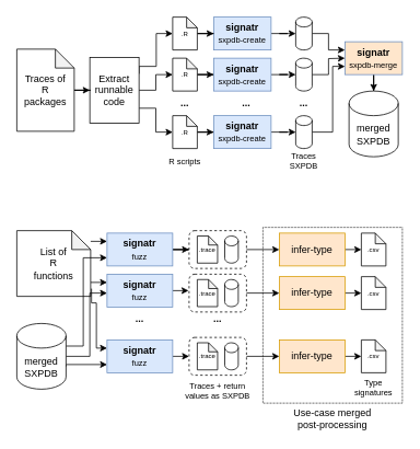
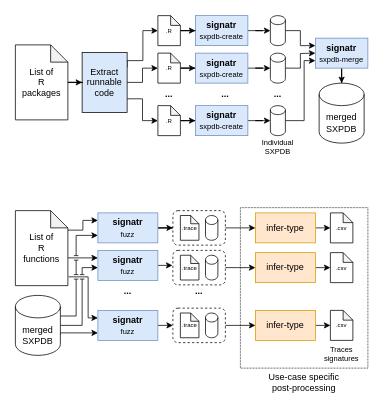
- <mxCell id="10" value="&lt;b&gt;signatr&lt;/b&gt;&lt;br&gt;&lt;font style=&quot;font-size: 10px;&quot;&gt;sxpdb-merge&lt;/font&gt;" style="whiteSpace=wrap;html=1;fillColor=#ffe6cc;strokeColor=#6c8ebf;" parent="1" vertex="1"><mxGeometry x="420" y="50" width="70" height="40" as="geometry" /></mxCell>
+ <mxCell id="10" value="&lt;b&gt;signatr&lt;/b&gt;&lt;br&gt;&lt;font style=&quot;font-size: 10px;&quot;&gt;sxpdb-merge&lt;/font&gt;" style="whiteSpace=wrap;html=1;fillColor=#dae8fc;strokeColor=#6c8ebf;" parent="1" vertex="1"><mxGeometry x="420" y="50" width="70" height="40" as="geometry" /></mxCell>
- <mxCell id="25" value="&lt;font style=&quot;font-size: 12px;&quot;&gt;Traces of &lt;br&gt;R&lt;br&gt;packages&lt;br&gt;&lt;/font&gt;" style="shape=note;whiteSpace=wrap;html=1;backgroundOutline=1;darkOpacity=0.05;fontSize=8;size=23;" parent="1" vertex="1"><mxGeometry x="20" y="59" width="70" height="100" as="geometry" /></mxCell>
+ <mxCell id="25" value="&lt;font style=&quot;font-size: 12px;&quot;&gt;List of &lt;br&gt;R&lt;br&gt;packages&lt;br&gt;&lt;/font&gt;" style="shape=note;whiteSpace=wrap;html=1;backgroundOutline=1;darkOpacity=0.05;fontSize=8;size=23;" parent="1" vertex="1"><mxGeometry x="20" y="59" width="70" height="100" as="geometry" /></mxCell>
- <mxCell id="6" value="Extract &lt;br&gt;runnable &lt;br&gt;code" style="whiteSpace=wrap;html=1;" parent="1" vertex="1"><mxGeometry x="109" y="69" width="60" height="80" as="geometry" /></mxCell>
+ <mxCell id="6" value="Extract &lt;br&gt;runnable &lt;br&gt;code" style="whiteSpace=wrap;html=1;fillColor=#dae8fc;" parent="1" vertex="1"><mxGeometry x="109" y="69" width="60" height="80" as="geometry" /></mxCell>
- <mxCell id="69" value="R scripts" style="text;html=1;strokeColor=none;fillColor=none;align=center;verticalAlign=middle;whiteSpace=wrap;rounded=0;dashed=1;dashPattern=1 1;fontSize=10;" parent="1" vertex="1"><mxGeometry x="195" y="180" width="60" height="30" as="geometry" /></mxCell>
- <mxCell id="70" value="Traces SXPDB" style="text;html=1;strokeColor=none;fillColor=none;align=center;verticalAlign=middle;whiteSpace=wrap;rounded=0;dashed=1;dashPattern=1 1;fontSize=10;" parent="1" vertex="1"><mxGeometry x="340" y="180" width="60" height="30" as="geometry" /></mxCell>
+ <mxCell id="70" value="Individual SXPDB" style="text;html=1;strokeColor=none;fillColor=none;align=center;verticalAlign=middle;whiteSpace=wrap;rounded=0;dashed=1;dashPattern=1 1;fontSize=10;" parent="1" vertex="1"><mxGeometry x="340" y="180" width="60" height="30" as="geometry" /></mxCell>
- <mxCell id="29" value="&lt;font style=&quot;font-size: 12px;&quot;&gt;List of &lt;br&gt;R&lt;br&gt;functions&lt;font style=&quot;font-size: 12px;&quot;&gt;&lt;br&gt;&lt;/font&gt;&lt;/font&gt;" style="shape=note;whiteSpace=wrap;html=1;backgroundOutline=1;darkOpacity=0.05;fontSize=8;size=23;" parent="1" vertex="1"><mxGeometry x="20" y="280" width="90" height="80" as="geometry" /></mxCell>
+ <mxCell id="29" value="&lt;font style=&quot;font-size: 12px;&quot;&gt;List of &lt;br&gt;R&lt;br&gt;functions&lt;font style=&quot;font-size: 12px;&quot;&gt;&lt;br&gt;&lt;/font&gt;&lt;/font&gt;" style="shape=note;whiteSpace=wrap;html=1;backgroundOutline=1;darkOpacity=0.05;fontSize=8;size=23;" parent="1" vertex="1"><mxGeometry x="20" y="280" width="70" height="100" as="geometry" /></mxCell>
- <mxCell id="72" value="Type&lt;br&gt;signatures" style="text;html=1;strokeColor=none;fillColor=none;align=center;verticalAlign=middle;whiteSpace=wrap;rounded=0;dashed=1;dashPattern=1 1;fontSize=10;" parent="1" vertex="1"><mxGeometry x="436" y="456" width="38" height="30" as="geometry" /></mxCell>
+ <mxCell id="72" value="Traces&lt;br&gt;signatures" style="text;html=1;strokeColor=none;fillColor=none;align=center;verticalAlign=middle;whiteSpace=wrap;rounded=0;dashed=1;dashPattern=1 1;fontSize=10;" parent="1" vertex="1"><mxGeometry x="436" y="456" width="38" height="30" as="geometry" /></mxCell>
- <mxCell id="71" value="Traces + return values as SXPDB" style="text;html=1;strokeColor=none;fillColor=none;align=center;verticalAlign=middle;whiteSpace=wrap;rounded=0;dashed=1;dashPattern=1 1;fontSize=10;" parent="1" vertex="1"><mxGeometry x="223" y="460" width="84" height="30" as="geometry" /></mxCell>
- <mxCell id="77" value="Use-case merged &lt;br&gt;post-processing" style="text;html=1;strokeColor=none;fillColor=none;align=center;verticalAlign=middle;whiteSpace=wrap;rounded=0;dashed=1;dashPattern=1 1;" vertex="1" parent="1"><mxGeometry x="320" y="494" width="170" height="30" as="geometry" /></mxCell>
+ <mxCell id="77" value="Use-case specific &lt;br&gt;post-processing" style="text;html=1;strokeColor=none;fillColor=none;align=center;verticalAlign=middle;whiteSpace=wrap;rounded=0;dashed=1;dashPattern=1 1;" vertex="1" parent="1"><mxGeometry x="320" y="494" width="170" height="30" as="geometry" /></mxCell>
